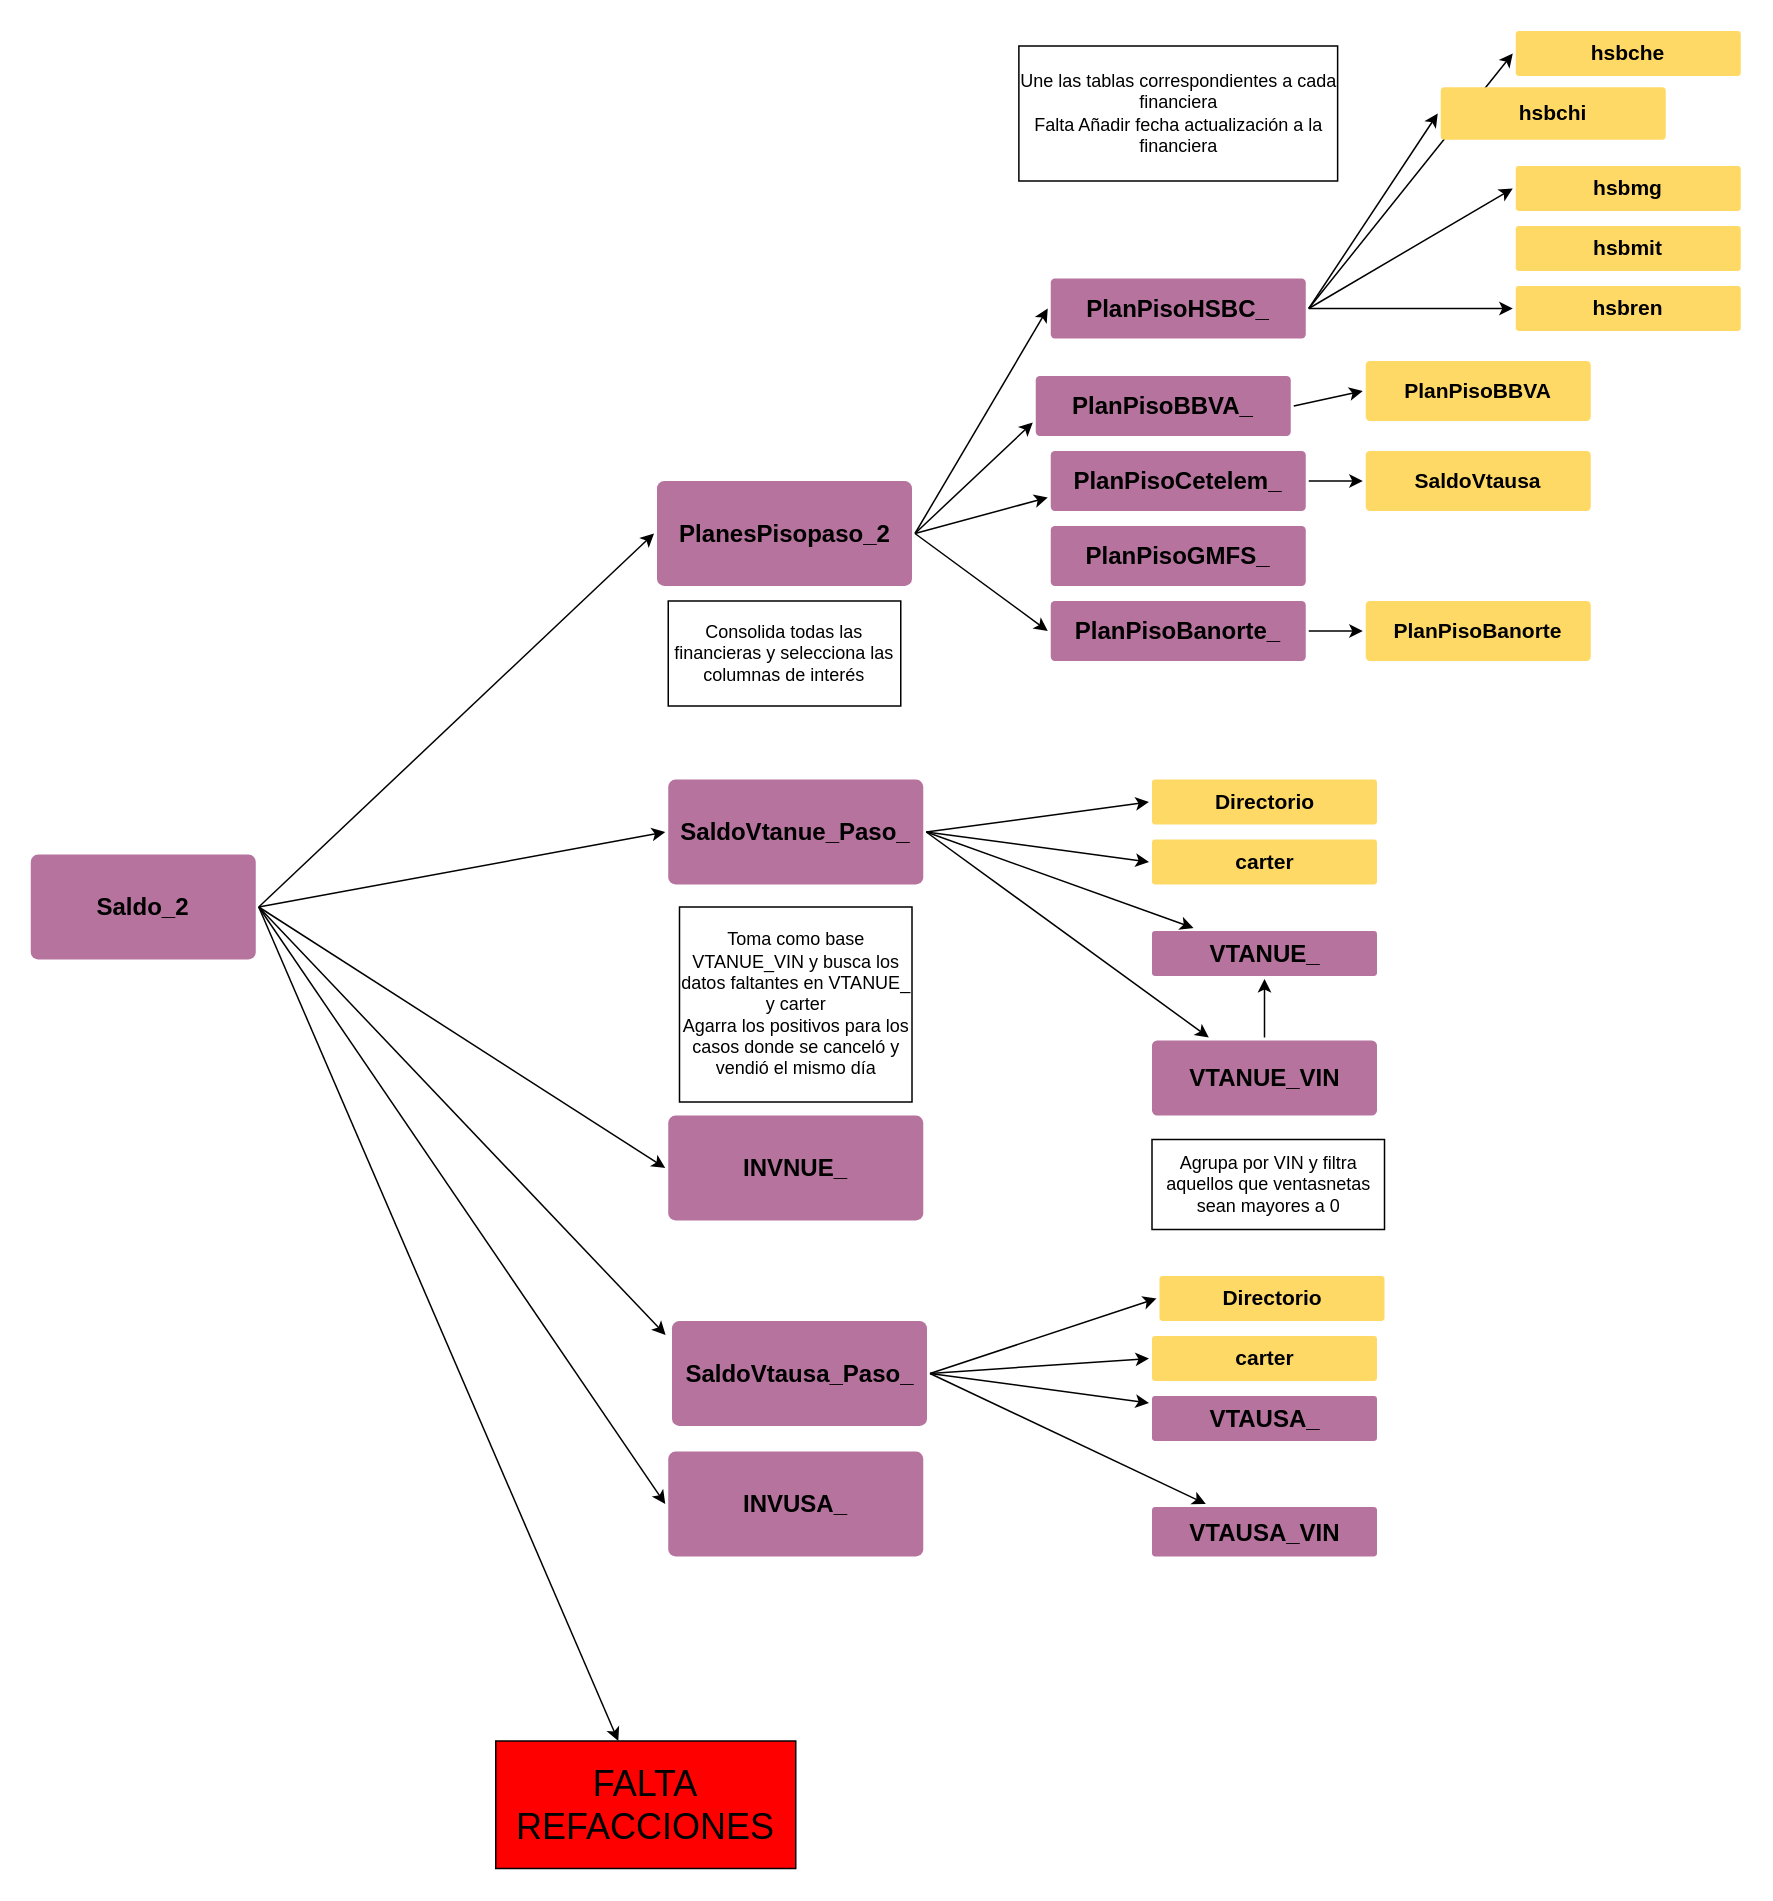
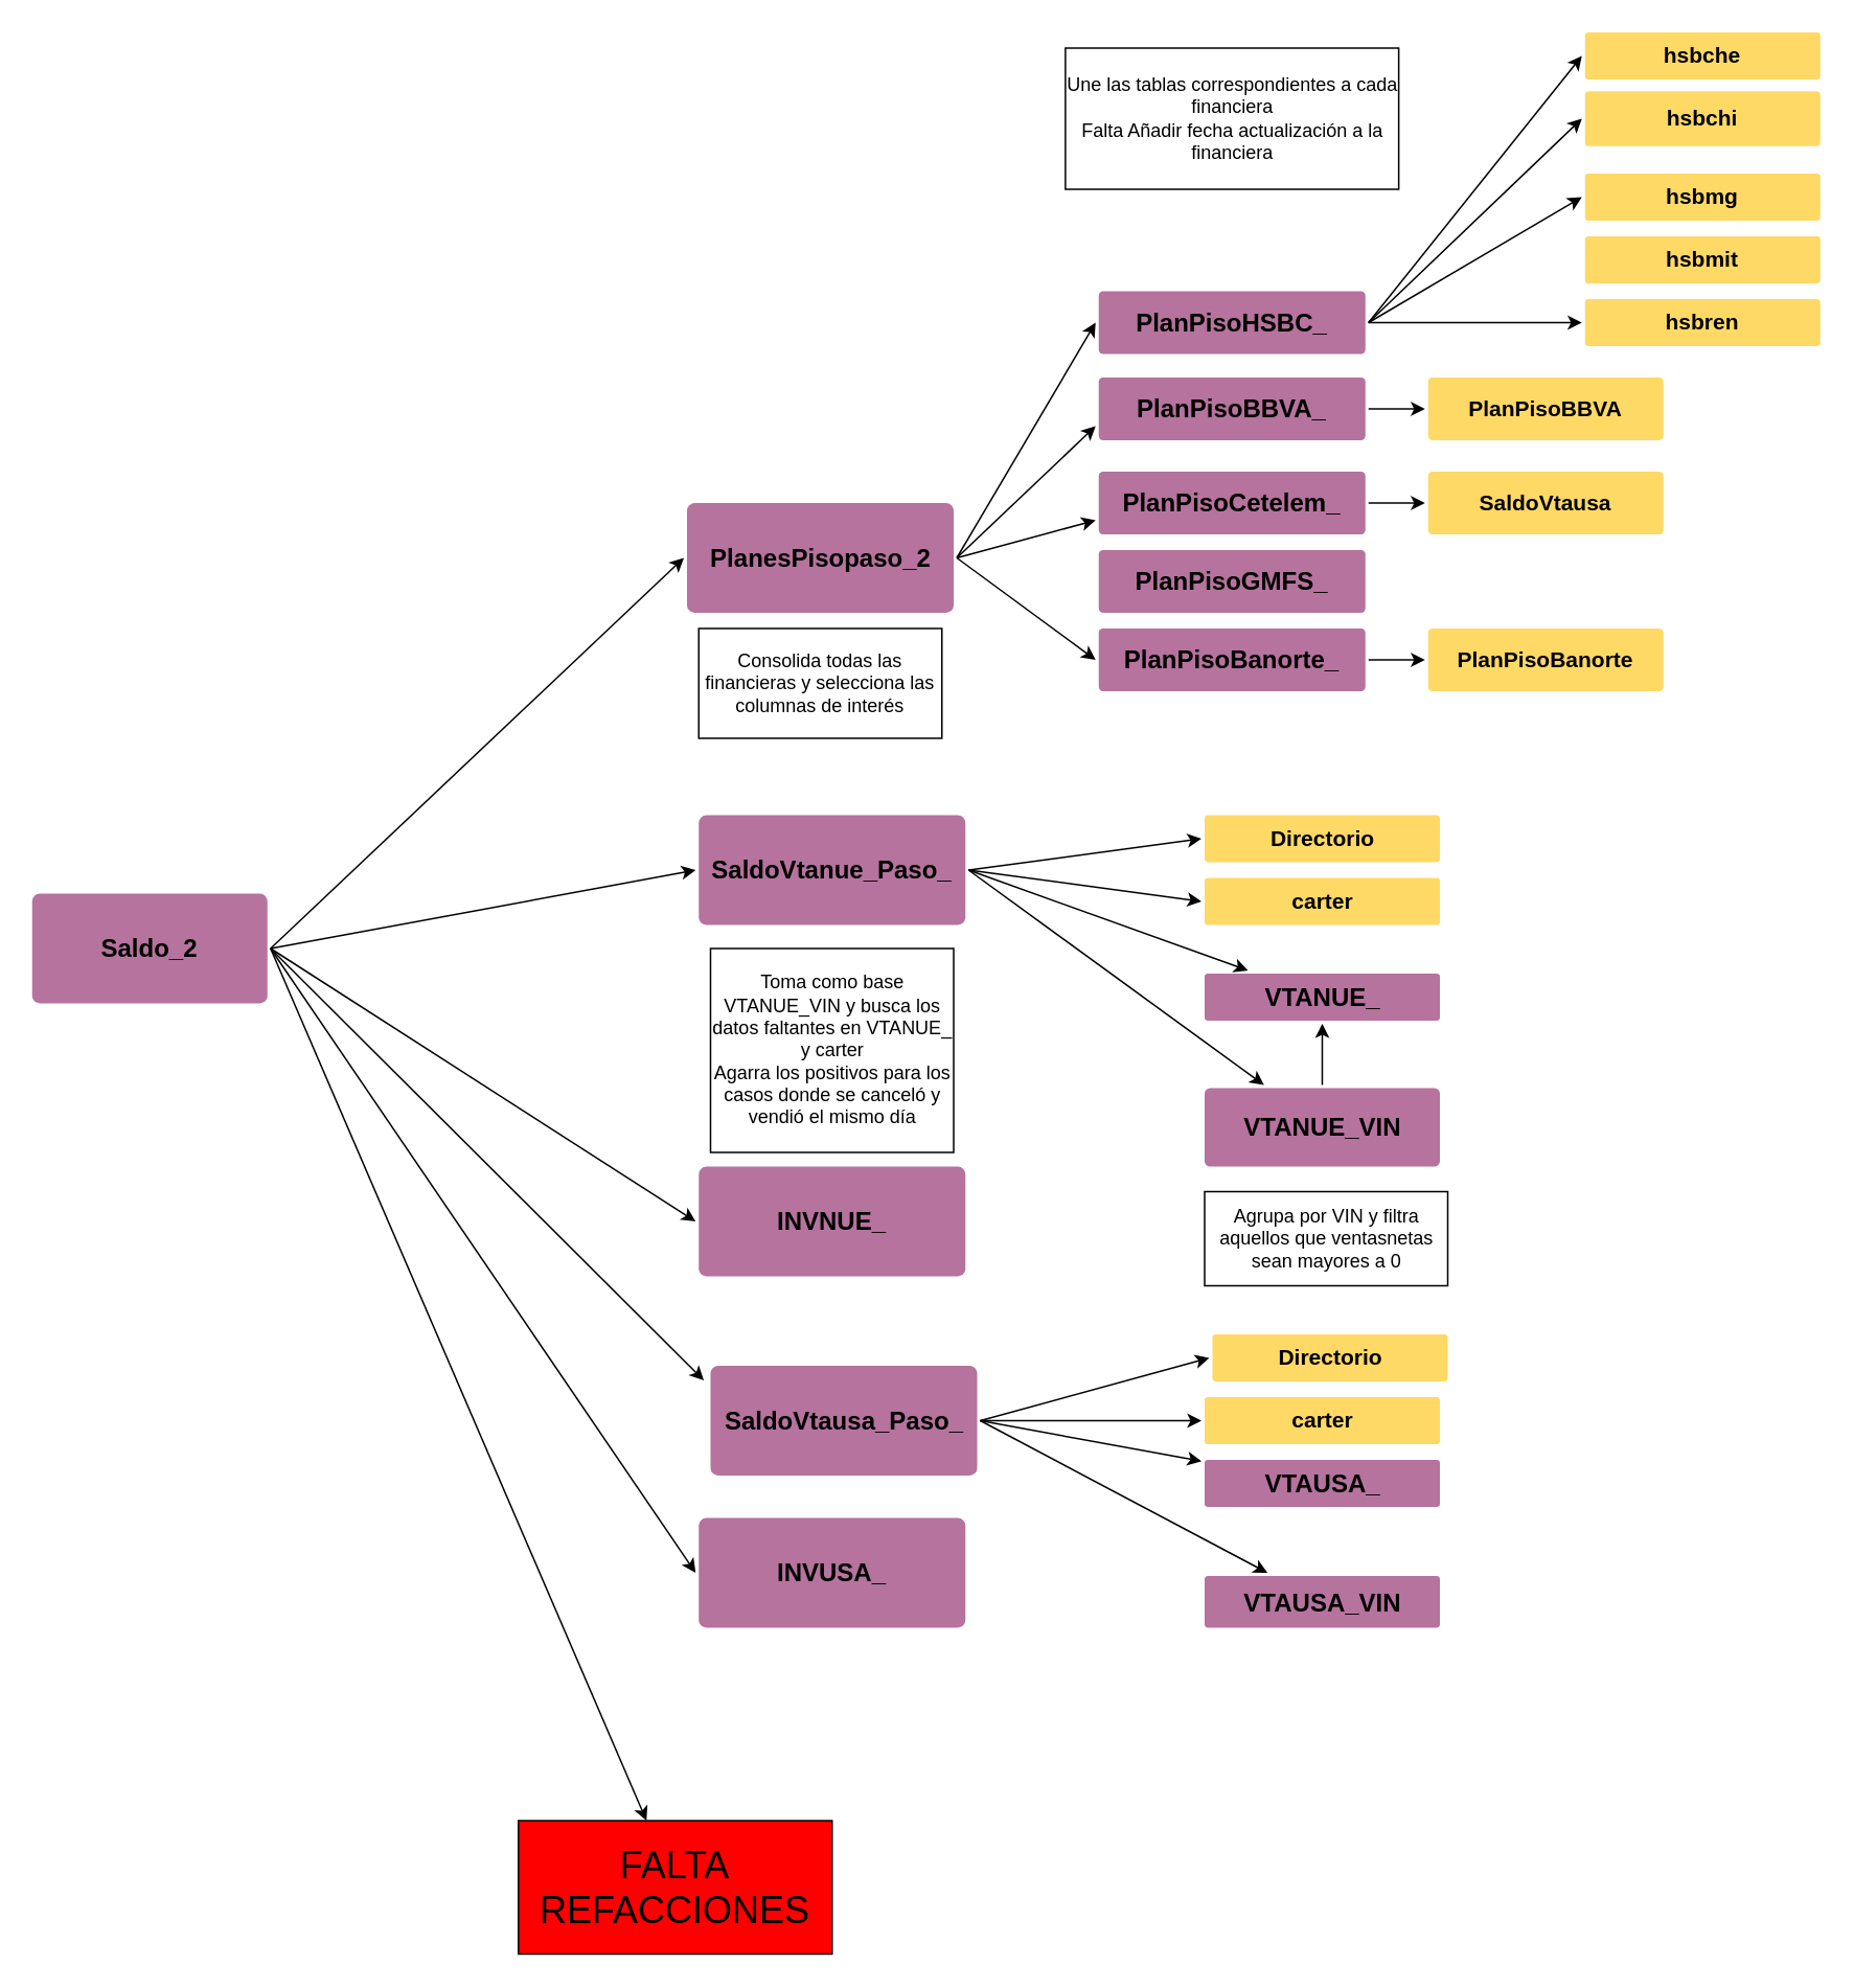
- <mxCell id="57" value="&lt;font color=&quot;#000000&quot;&gt;hsbchi&lt;/font&gt;" style="rounded=1;whiteSpace=wrap;html=1;shadow=0;labelBackgroundColor=none;strokeColor=none;strokeWidth=3;fillColor=#FFD966;fontFamily=Helvetica;fontSize=14;fontColor=#FFFFFF;align=center;spacing=5;fontStyle=1;arcSize=7;perimeterSpacing=2;" vertex="1" parent="1"><mxGeometry x="960" y="57.5" width="150" height="35" as="geometry" /></mxCell>
+ <mxCell id="57" value="&lt;font color=&quot;#000000&quot;&gt;hsbchi&lt;/font&gt;" style="rounded=1;whiteSpace=wrap;html=1;shadow=0;labelBackgroundColor=none;strokeColor=none;strokeWidth=3;fillColor=#FFD966;fontFamily=Helvetica;fontSize=14;fontColor=#FFFFFF;align=center;spacing=5;fontStyle=1;arcSize=7;perimeterSpacing=2;" vertex="1" parent="1"><mxGeometry x="1010" y="57.5" width="150" height="35" as="geometry" /></mxCell>
- <mxCell id="50" value="&lt;font color=&quot;#000000&quot;&gt;PlanPisoBBVA_&lt;/font&gt;" style="rounded=1;whiteSpace=wrap;html=1;shadow=0;labelBackgroundColor=none;strokeColor=none;strokeWidth=3;fillColor=#B5739D;fontFamily=Helvetica;fontSize=16;fontColor=#FFFFFF;align=center;fontStyle=1;spacing=5;arcSize=7;perimeterSpacing=2;" vertex="1" parent="1"><mxGeometry x="690" y="250" width="170" height="40" as="geometry" /></mxCell>
+ <mxCell id="50" value="&lt;font color=&quot;#000000&quot;&gt;PlanPisoBBVA_&lt;/font&gt;" style="rounded=1;whiteSpace=wrap;html=1;shadow=0;labelBackgroundColor=none;strokeColor=none;strokeWidth=3;fillColor=#B5739D;fontFamily=Helvetica;fontSize=16;fontColor=#FFFFFF;align=center;fontStyle=1;spacing=5;arcSize=7;perimeterSpacing=2;" vertex="1" parent="1"><mxGeometry x="700" y="240" width="170" height="40" as="geometry" /></mxCell>
- <mxCell id="47" value="&lt;font color=&quot;#000000&quot;&gt;SaldoVtausa_Paso_&lt;/font&gt;" style="rounded=1;whiteSpace=wrap;html=1;shadow=0;labelBackgroundColor=none;strokeColor=none;strokeWidth=3;fillColor=#B5739D;fontFamily=Helvetica;fontSize=16;fontColor=#FFFFFF;align=center;fontStyle=1;spacing=5;arcSize=7;perimeterSpacing=2;" vertex="1" parent="1"><mxGeometry x="447.5" y="880" width="170" height="70" as="geometry" /></mxCell>
+ <mxCell id="47" value="&lt;font color=&quot;#000000&quot;&gt;SaldoVtausa_Paso_&lt;/font&gt;" style="rounded=1;whiteSpace=wrap;html=1;shadow=0;labelBackgroundColor=none;strokeColor=none;strokeWidth=3;fillColor=#B5739D;fontFamily=Helvetica;fontSize=16;fontColor=#FFFFFF;align=center;fontStyle=1;spacing=5;arcSize=7;perimeterSpacing=2;" vertex="1" parent="1"><mxGeometry x="452.5" y="870" width="170" height="70" as="geometry" /></mxCell>
